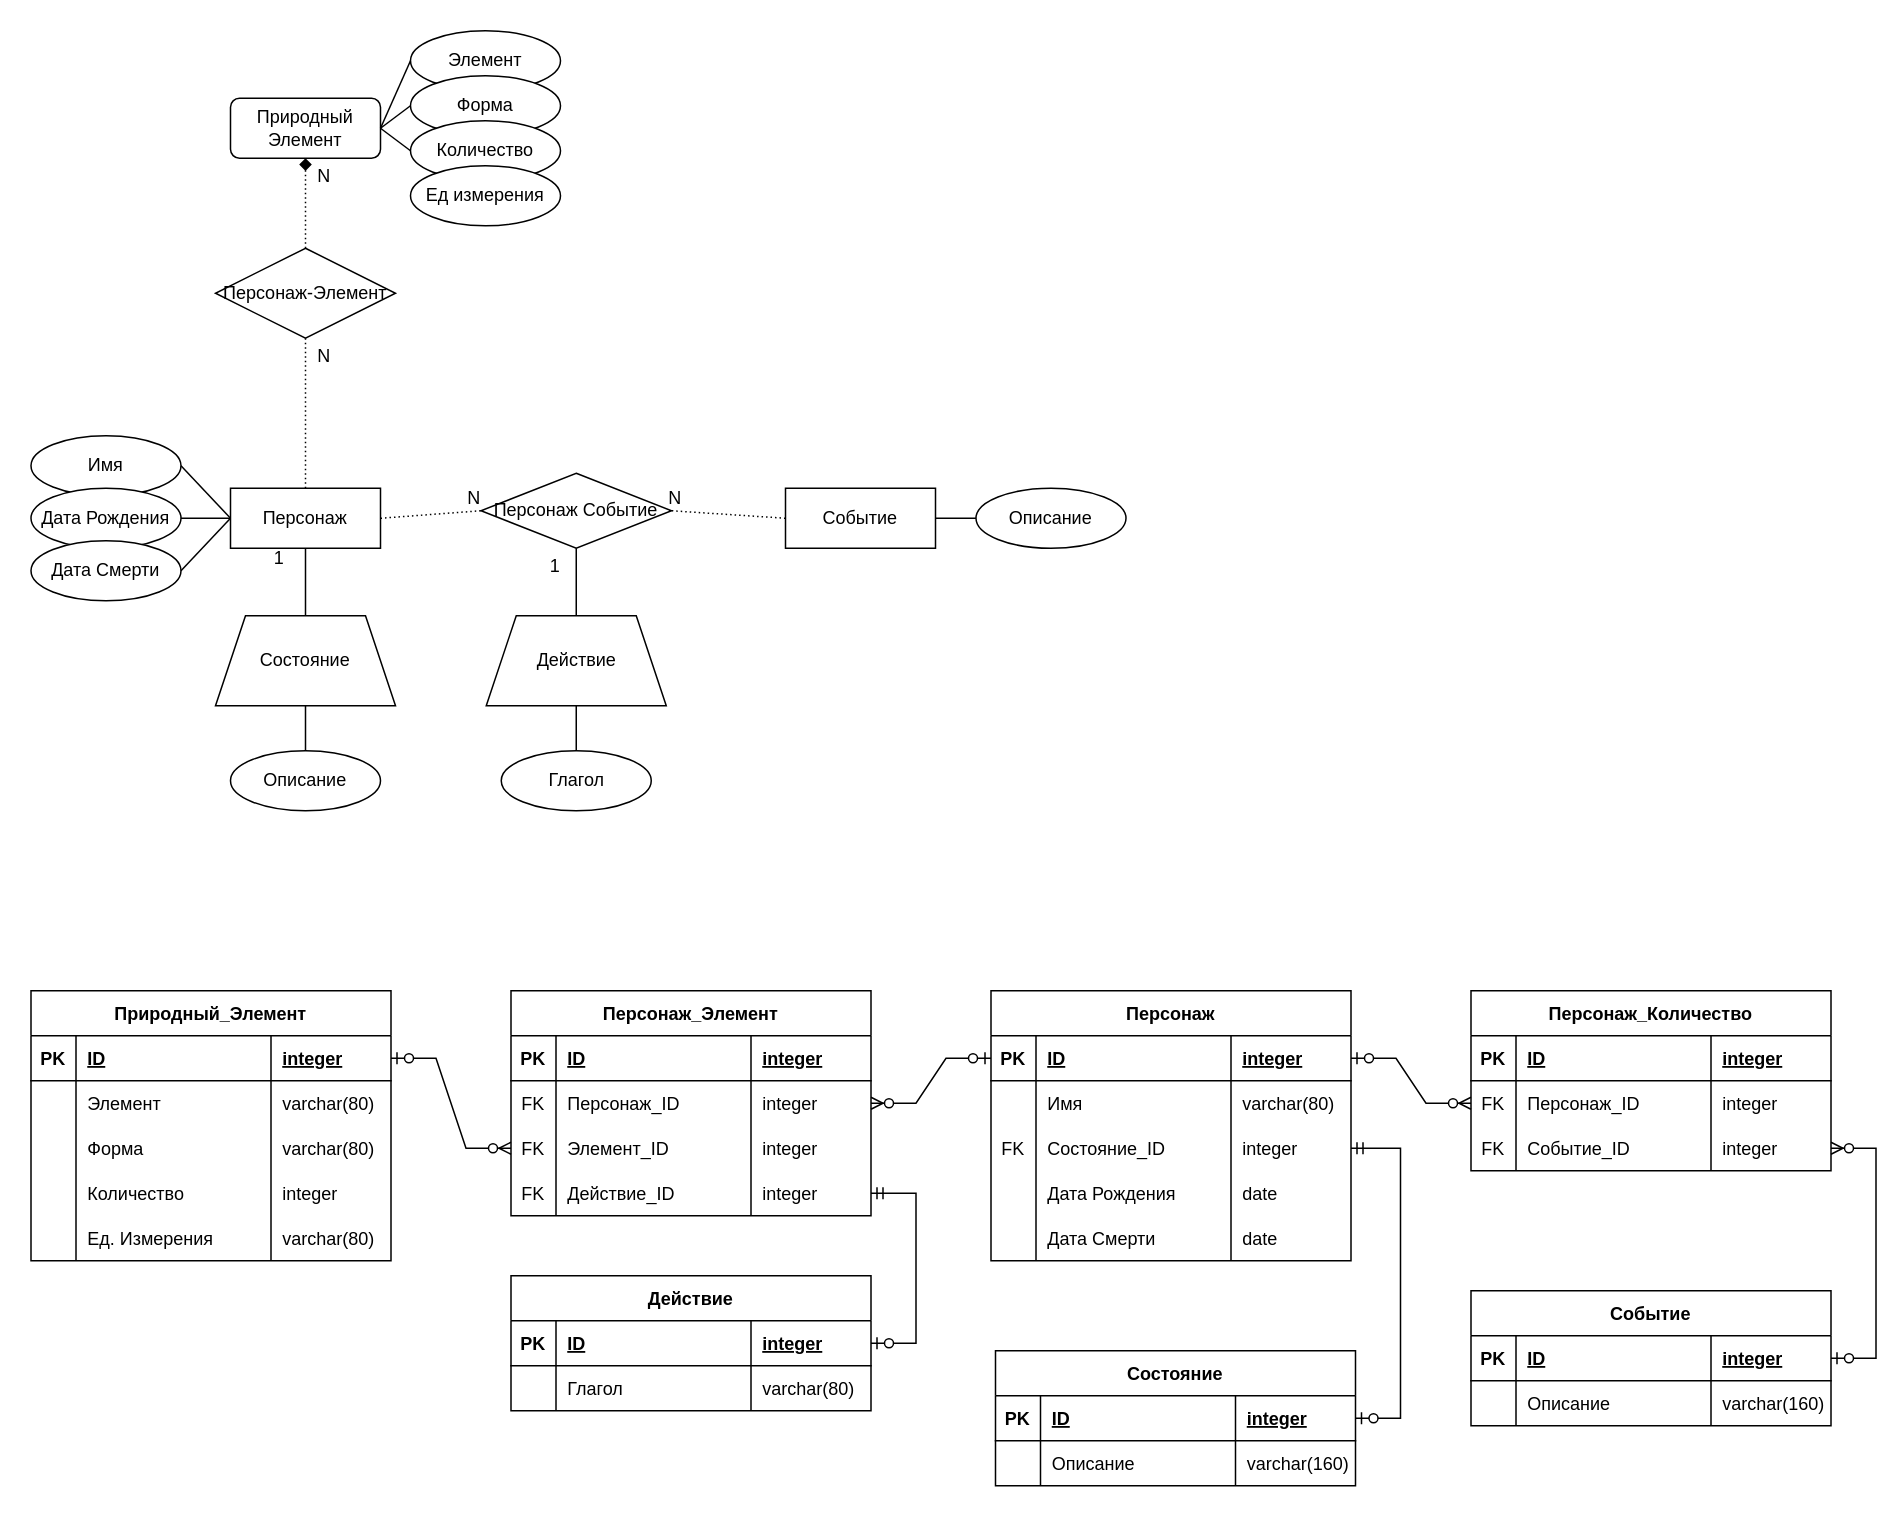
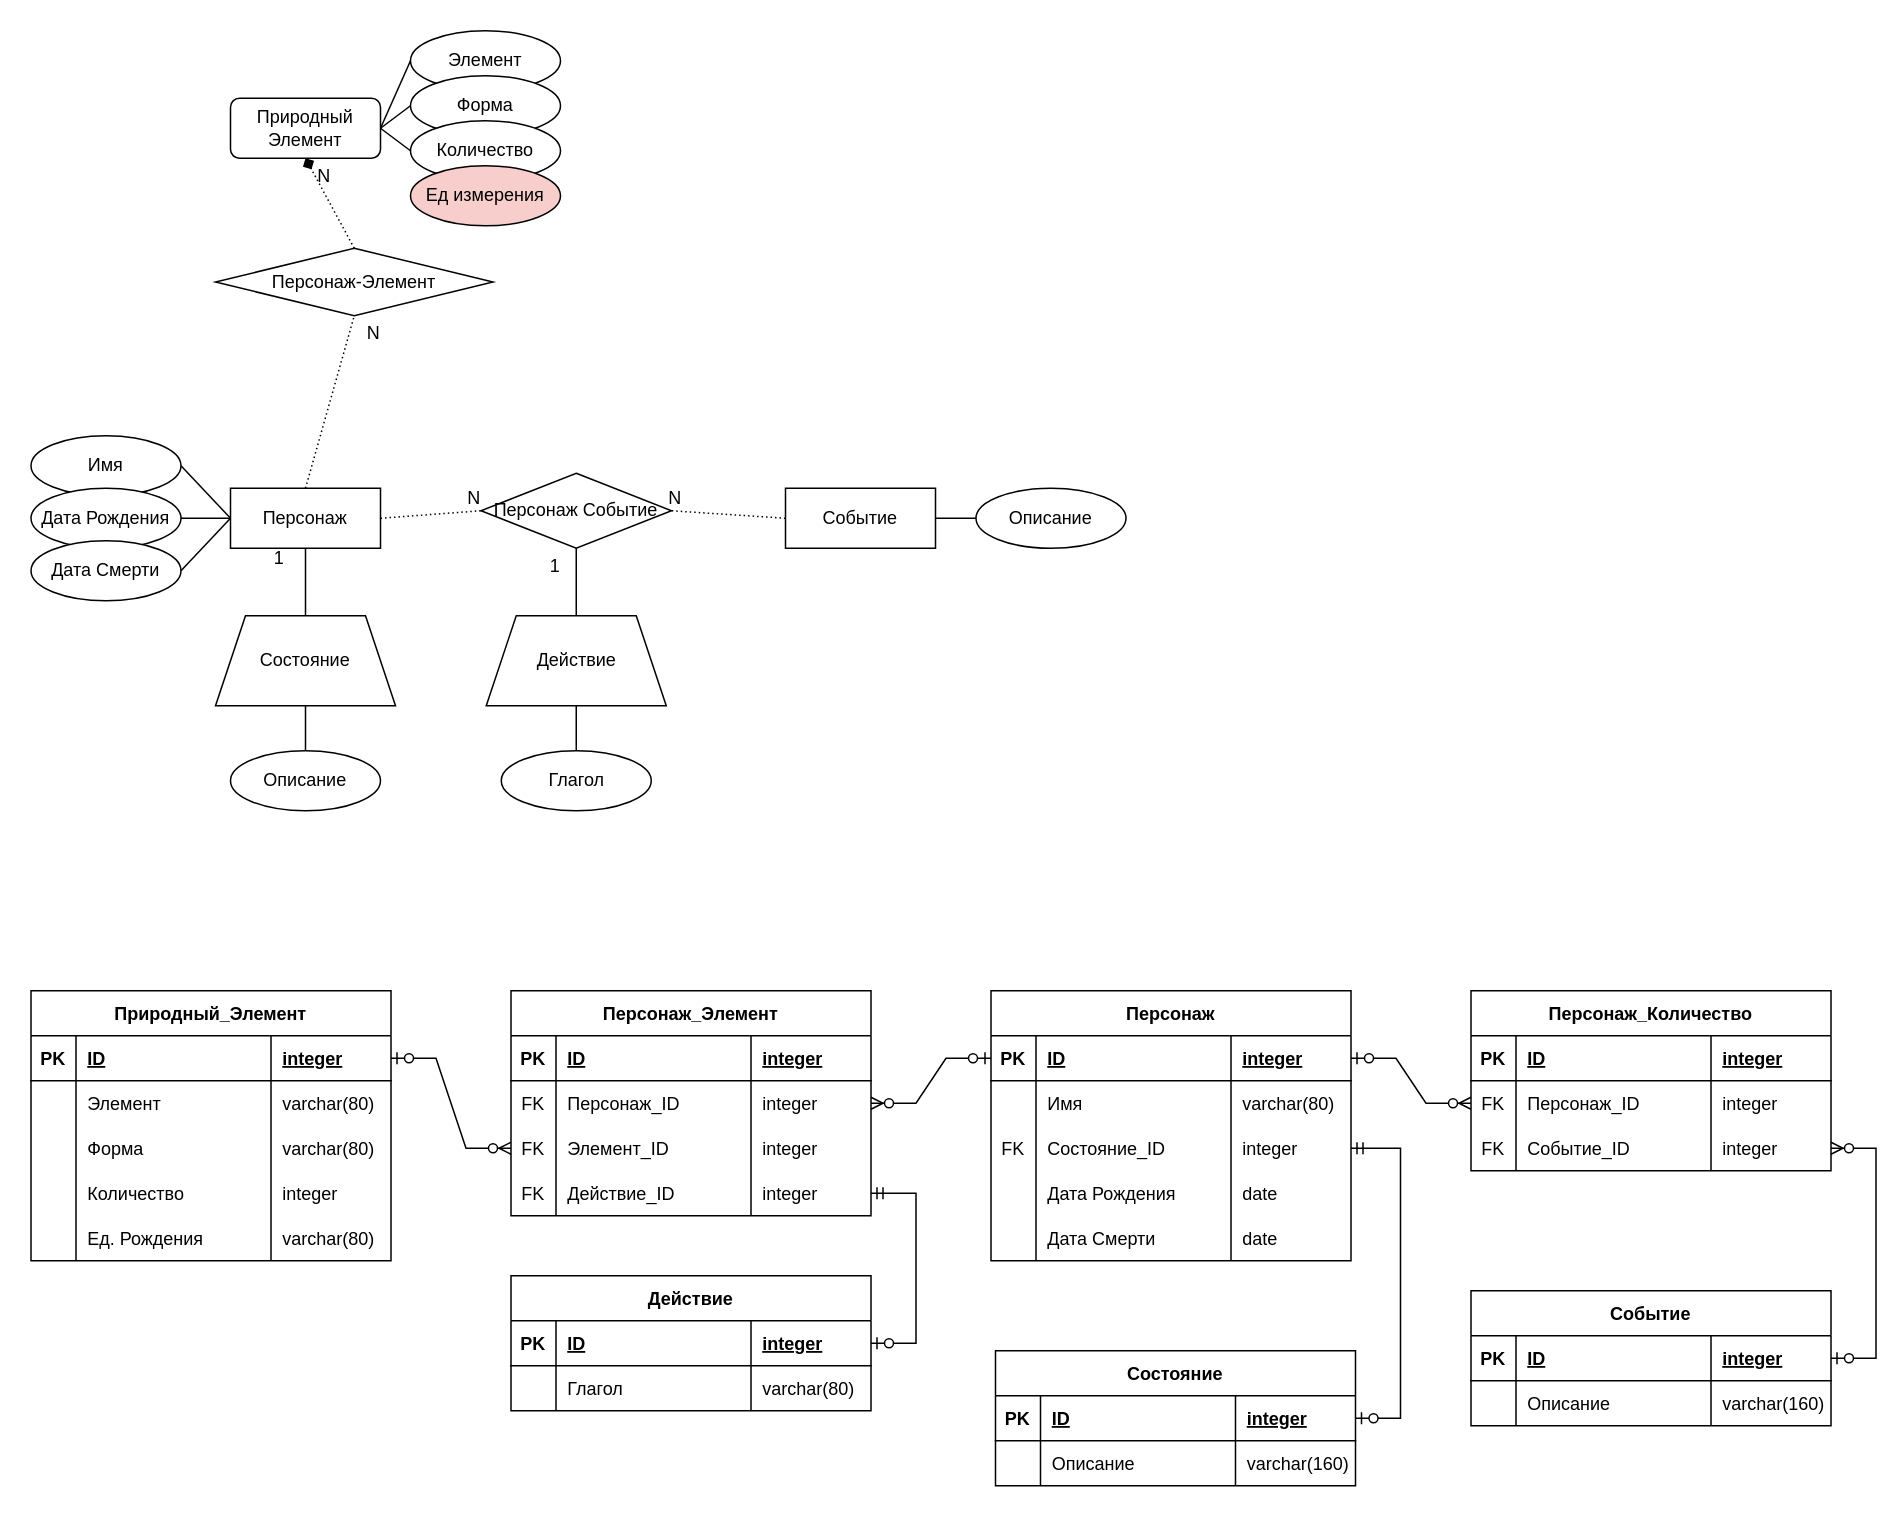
- <mxCell id="76" value="Ед измерения" style="ellipse;whiteSpace=wrap;html=1;align=center;" parent="1" vertex="1"><mxGeometry x="273" y="110" width="100" height="40" as="geometry" /></mxCell>
+ <mxCell id="76" value="Ед измерения" style="ellipse;whiteSpace=wrap;html=1;align=center;fillColor=#f8cecc;" parent="1" vertex="1"><mxGeometry x="273" y="110" width="100" height="40" as="geometry" /></mxCell>
- <mxCell id="11" value="Персонаж-Элемент" style="shape=rhombus;perimeter=rhombusPerimeter;whiteSpace=wrap;html=1;align=center;" parent="1" vertex="1"><mxGeometry x="143" y="165" width="120" height="60" as="geometry" /></mxCell>
+ <mxCell id="11" value="Персонаж-Элемент" style="shape=rhombus;perimeter=rhombusPerimeter;whiteSpace=wrap;html=1;align=center;" parent="1" vertex="1"><mxGeometry x="143" y="165" width="185" height="45" as="geometry" /></mxCell>
- <mxCell id="74" value="Ед. Измерения" style="shape=partialRectangle;connectable=0;fillColor=none;top=0;left=0;bottom=0;right=0;align=left;spacingLeft=6;overflow=hidden;" parent="72" vertex="1"><mxGeometry x="30" width="130" height="30" as="geometry"><mxRectangle width="130" height="30" as="alternateBounds" /></mxGeometry></mxCell>
+ <mxCell id="74" value="Ед. Рождения" style="shape=partialRectangle;connectable=0;fillColor=none;top=0;left=0;bottom=0;right=0;align=left;spacingLeft=6;overflow=hidden;" parent="72" vertex="1"><mxGeometry x="30" width="130" height="30" as="geometry"><mxRectangle width="130" height="30" as="alternateBounds" /></mxGeometry></mxCell>
